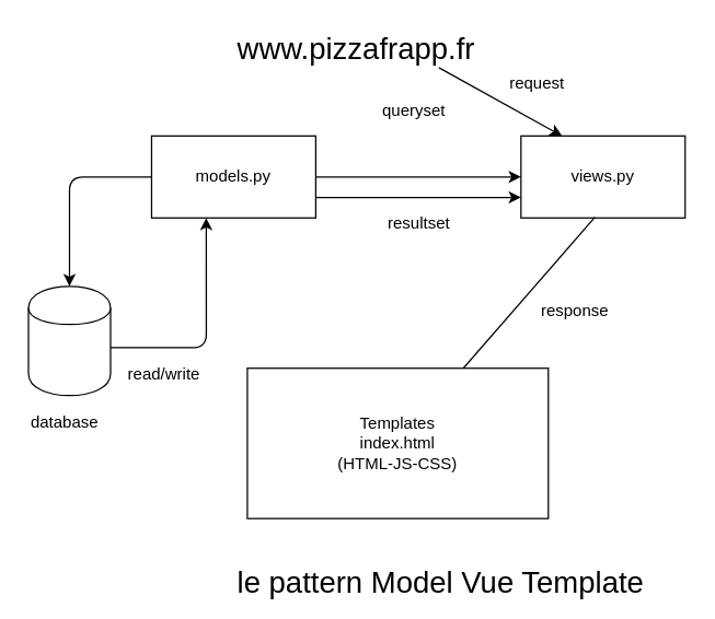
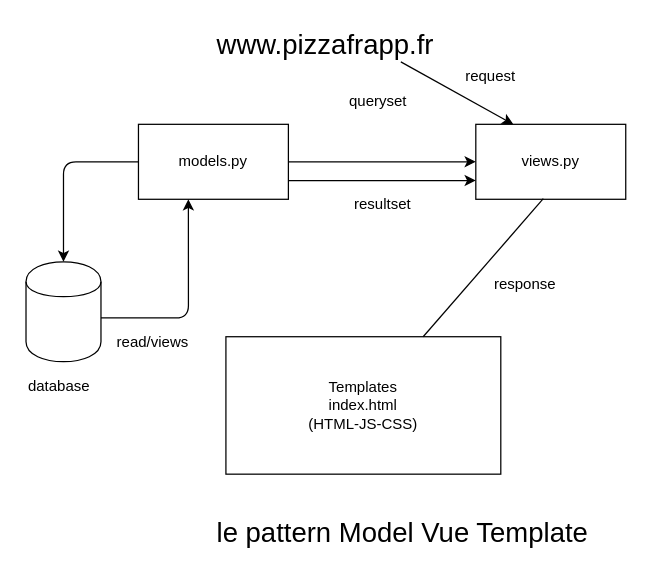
- <mxCell id="14" value="read/write" style="text;html=1;resizable=0;points=[];autosize=1;align=left;verticalAlign=top;spacingTop=-4;" vertex="1" parent="1"><mxGeometry x="91" y="264" width="70" height="20" as="geometry" /></mxCell>
+ <mxCell id="14" value="read/views" style="text;html=1;resizable=0;points=[];autosize=1;align=left;verticalAlign=top;spacingTop=-4;" vertex="1" parent="1"><mxGeometry x="91" y="264" width="70" height="20" as="geometry" /></mxCell>
